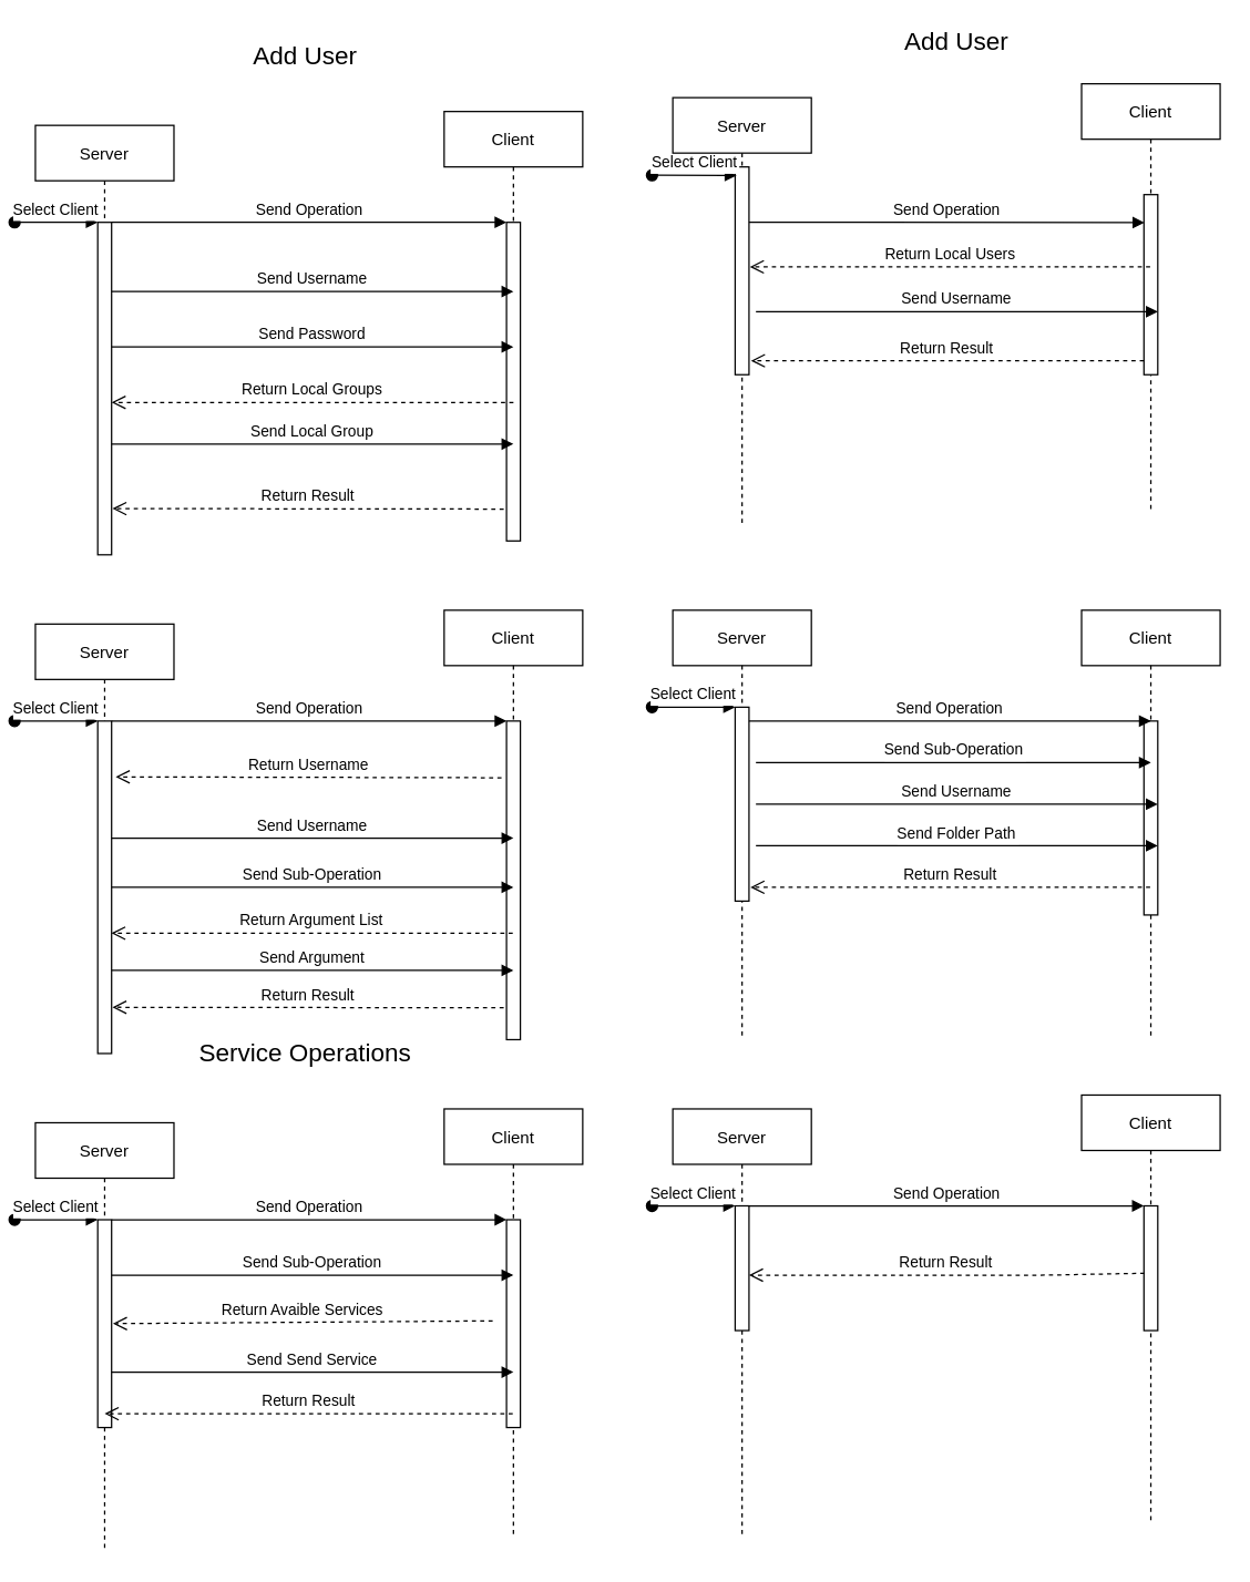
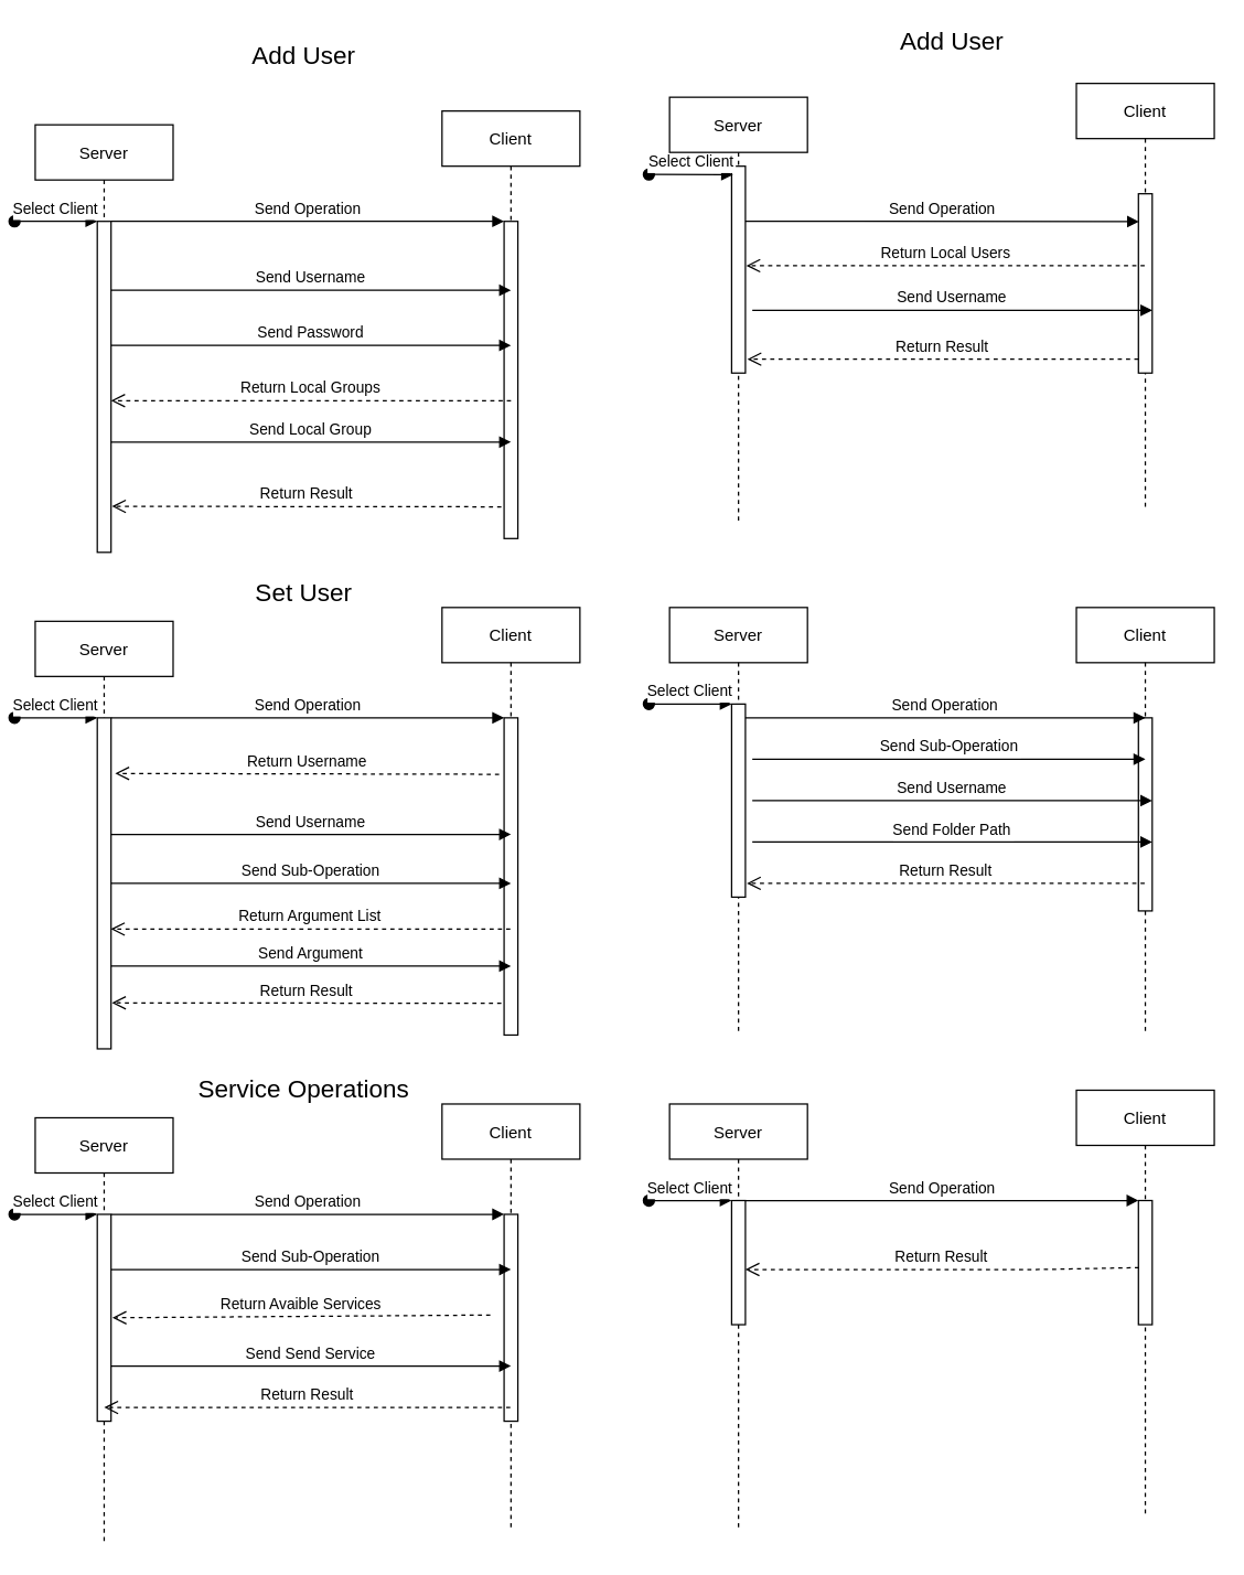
+ <mxCell id="62" value="&lt;font style=&quot;font-size: 18px&quot;&gt;Set User&lt;/font&gt;" style="text;html=1;strokeColor=none;fillColor=none;align=center;verticalAlign=middle;whiteSpace=wrap;rounded=0;" vertex="1" parent="1"><mxGeometry x="150" y="420" width="130" height="20" as="geometry" /></mxCell>
- <mxCell id="64" value="&lt;font style=&quot;font-size: 18px&quot;&gt;Service Operations&lt;/font&gt;" style="text;html=1;strokeColor=none;fillColor=none;align=center;verticalAlign=middle;whiteSpace=wrap;rounded=0;" vertex="1" parent="1"><mxGeometry x="130" y="750" width="170" height="20" as="geometry" /></mxCell>
+ <mxCell id="64" value="&lt;font style=&quot;font-size: 18px&quot;&gt;Service Operations&lt;/font&gt;" style="text;html=1;strokeColor=none;fillColor=none;align=center;verticalAlign=middle;whiteSpace=wrap;rounded=0;" vertex="1" parent="1"><mxGeometry x="130" y="780" width="170" height="20" as="geometry" /></mxCell>
